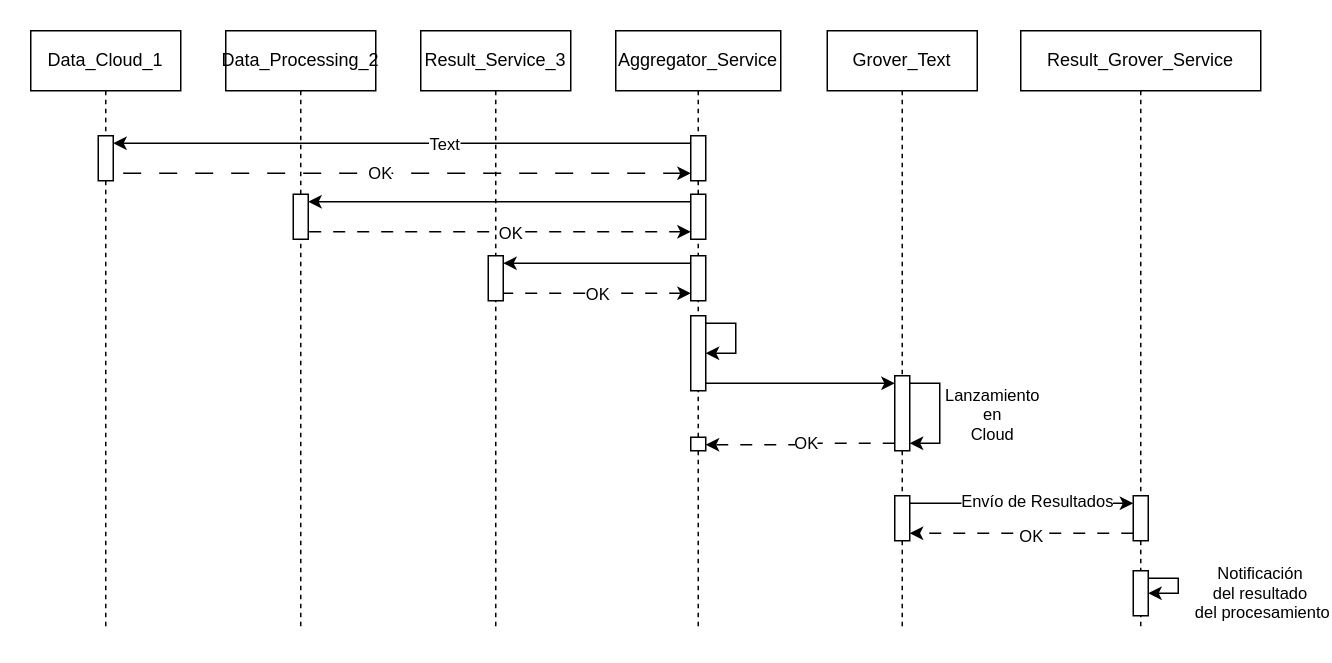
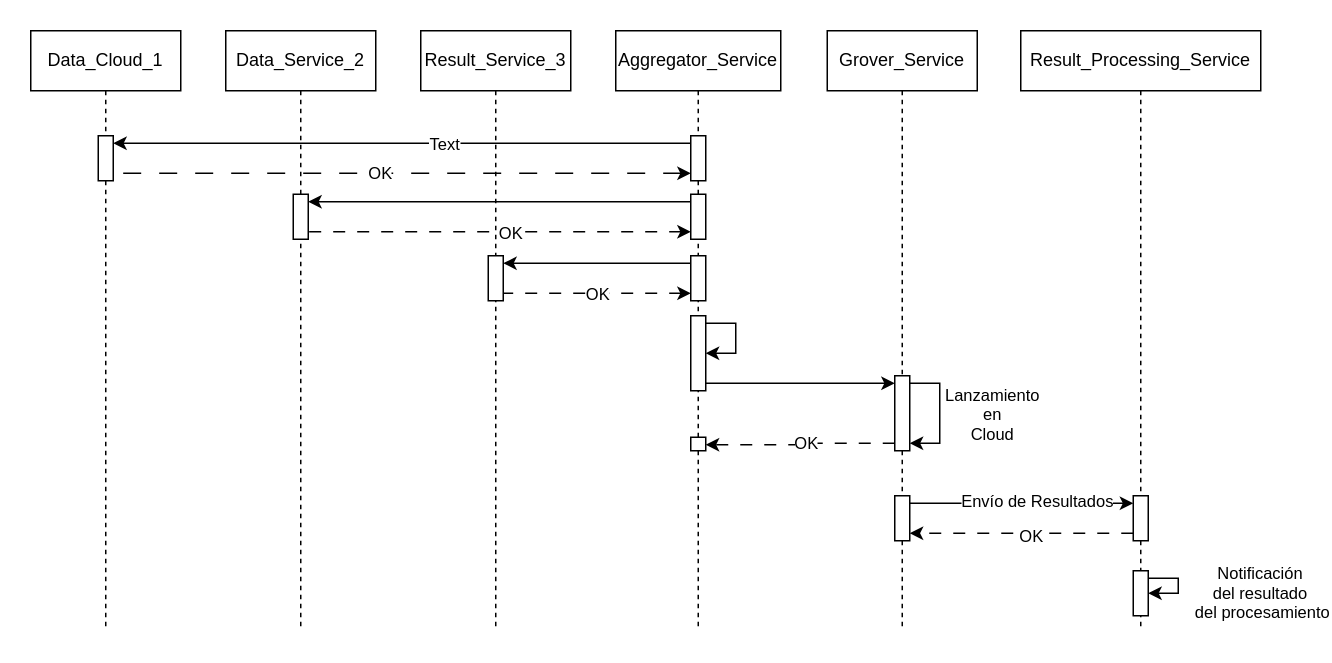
- <mxCell id="4" value="&lt;div&gt;Data_Processing_2&lt;/div&gt;" style="shape=umlLifeline;perimeter=lifelinePerimeter;whiteSpace=wrap;html=1;container=1;dropTarget=0;collapsible=0;recursiveResize=0;outlineConnect=0;portConstraint=eastwest;newEdgeStyle={&quot;edgeStyle&quot;:&quot;elbowEdgeStyle&quot;,&quot;elbow&quot;:&quot;vertical&quot;,&quot;curved&quot;:0,&quot;rounded&quot;:0};" vertex="1" parent="1"><mxGeometry x="150" y="20" width="100" height="400" as="geometry" /></mxCell>
+ <mxCell id="4" value="&lt;div&gt;Data_Service_2&lt;/div&gt;" style="shape=umlLifeline;perimeter=lifelinePerimeter;whiteSpace=wrap;html=1;container=1;dropTarget=0;collapsible=0;recursiveResize=0;outlineConnect=0;portConstraint=eastwest;newEdgeStyle={&quot;edgeStyle&quot;:&quot;elbowEdgeStyle&quot;,&quot;elbow&quot;:&quot;vertical&quot;,&quot;curved&quot;:0,&quot;rounded&quot;:0};" vertex="1" parent="1"><mxGeometry x="150" y="20" width="100" height="400" as="geometry" /></mxCell>
- <mxCell id="15" value="Grover_Text" style="shape=umlLifeline;perimeter=lifelinePerimeter;whiteSpace=wrap;html=1;container=1;dropTarget=0;collapsible=0;recursiveResize=0;outlineConnect=0;portConstraint=eastwest;newEdgeStyle={&quot;edgeStyle&quot;:&quot;elbowEdgeStyle&quot;,&quot;elbow&quot;:&quot;vertical&quot;,&quot;curved&quot;:0,&quot;rounded&quot;:0};" vertex="1" parent="1"><mxGeometry x="551" y="20" width="100" height="400" as="geometry" /></mxCell>
+ <mxCell id="15" value="Grover_Service" style="shape=umlLifeline;perimeter=lifelinePerimeter;whiteSpace=wrap;html=1;container=1;dropTarget=0;collapsible=0;recursiveResize=0;outlineConnect=0;portConstraint=eastwest;newEdgeStyle={&quot;edgeStyle&quot;:&quot;elbowEdgeStyle&quot;,&quot;elbow&quot;:&quot;vertical&quot;,&quot;curved&quot;:0,&quot;rounded&quot;:0};" vertex="1" parent="1"><mxGeometry x="551" y="20" width="100" height="400" as="geometry" /></mxCell>
- <mxCell id="19" value="&lt;div&gt;Result_Grover_Service&lt;/div&gt;" style="shape=umlLifeline;perimeter=lifelinePerimeter;whiteSpace=wrap;html=1;container=1;dropTarget=0;collapsible=0;recursiveResize=0;outlineConnect=0;portConstraint=eastwest;newEdgeStyle={&quot;edgeStyle&quot;:&quot;elbowEdgeStyle&quot;,&quot;elbow&quot;:&quot;vertical&quot;,&quot;curved&quot;:0,&quot;rounded&quot;:0};" vertex="1" parent="1"><mxGeometry x="680" y="20" width="160" height="400" as="geometry" /></mxCell>
+ <mxCell id="19" value="&lt;div&gt;Result_Processing_Service&lt;/div&gt;" style="shape=umlLifeline;perimeter=lifelinePerimeter;whiteSpace=wrap;html=1;container=1;dropTarget=0;collapsible=0;recursiveResize=0;outlineConnect=0;portConstraint=eastwest;newEdgeStyle={&quot;edgeStyle&quot;:&quot;elbowEdgeStyle&quot;,&quot;elbow&quot;:&quot;vertical&quot;,&quot;curved&quot;:0,&quot;rounded&quot;:0};" vertex="1" parent="1"><mxGeometry x="680" y="20" width="160" height="400" as="geometry" /></mxCell>
